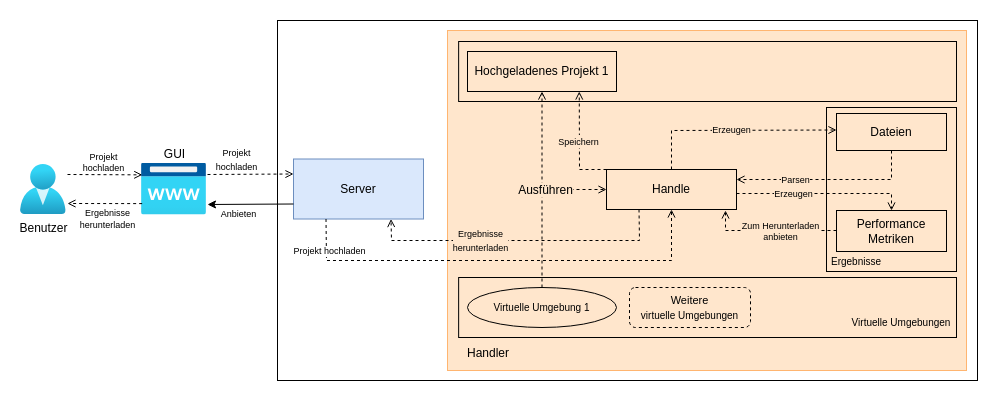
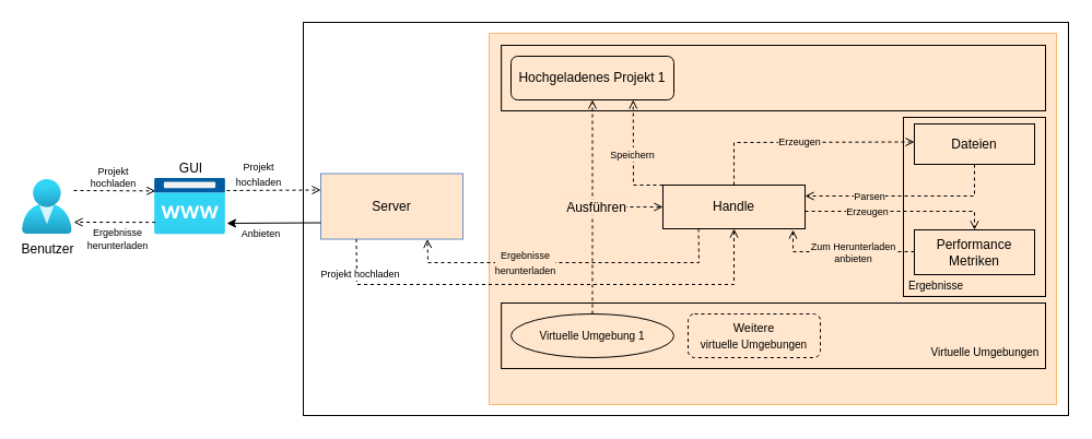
- <mxCell id="5" value="Hochgeladenes Projekt 1" style="rounded=0;whiteSpace=wrap;html=1;fillColor=none;" vertex="1" parent="1"><mxGeometry x="467" y="51" width="149" height="40" as="geometry" /></mxCell>
+ <mxCell id="5" value="Hochgeladenes Projekt 1" style="whiteSpace=wrap;html=1;fillColor=none;rounded=1;" vertex="1" parent="1"><mxGeometry x="467" y="51" width="149" height="40" as="geometry" /></mxCell>
- <mxCell id="27" value="Server" style="rounded=0;whiteSpace=wrap;html=1;strokeColor=#6c8ebf;fillColor=#dae8fc;" vertex="1" parent="1"><mxGeometry x="293" y="158.5" width="130" height="60" as="geometry" /></mxCell>
+ <mxCell id="27" value="Server" style="rounded=0;whiteSpace=wrap;html=1;strokeColor=#6c8ebf;fillColor=#ffe6cc;" vertex="1" parent="1"><mxGeometry x="293" y="158.5" width="130" height="60" as="geometry" /></mxCell>
- <mxCell id="11" value="Handler" style="text;html=1;strokeColor=none;fillColor=none;align=center;verticalAlign=middle;whiteSpace=wrap;rounded=0;" vertex="1" parent="1"><mxGeometry x="458.14" y="338" width="60" height="30" as="geometry" /></mxCell>
